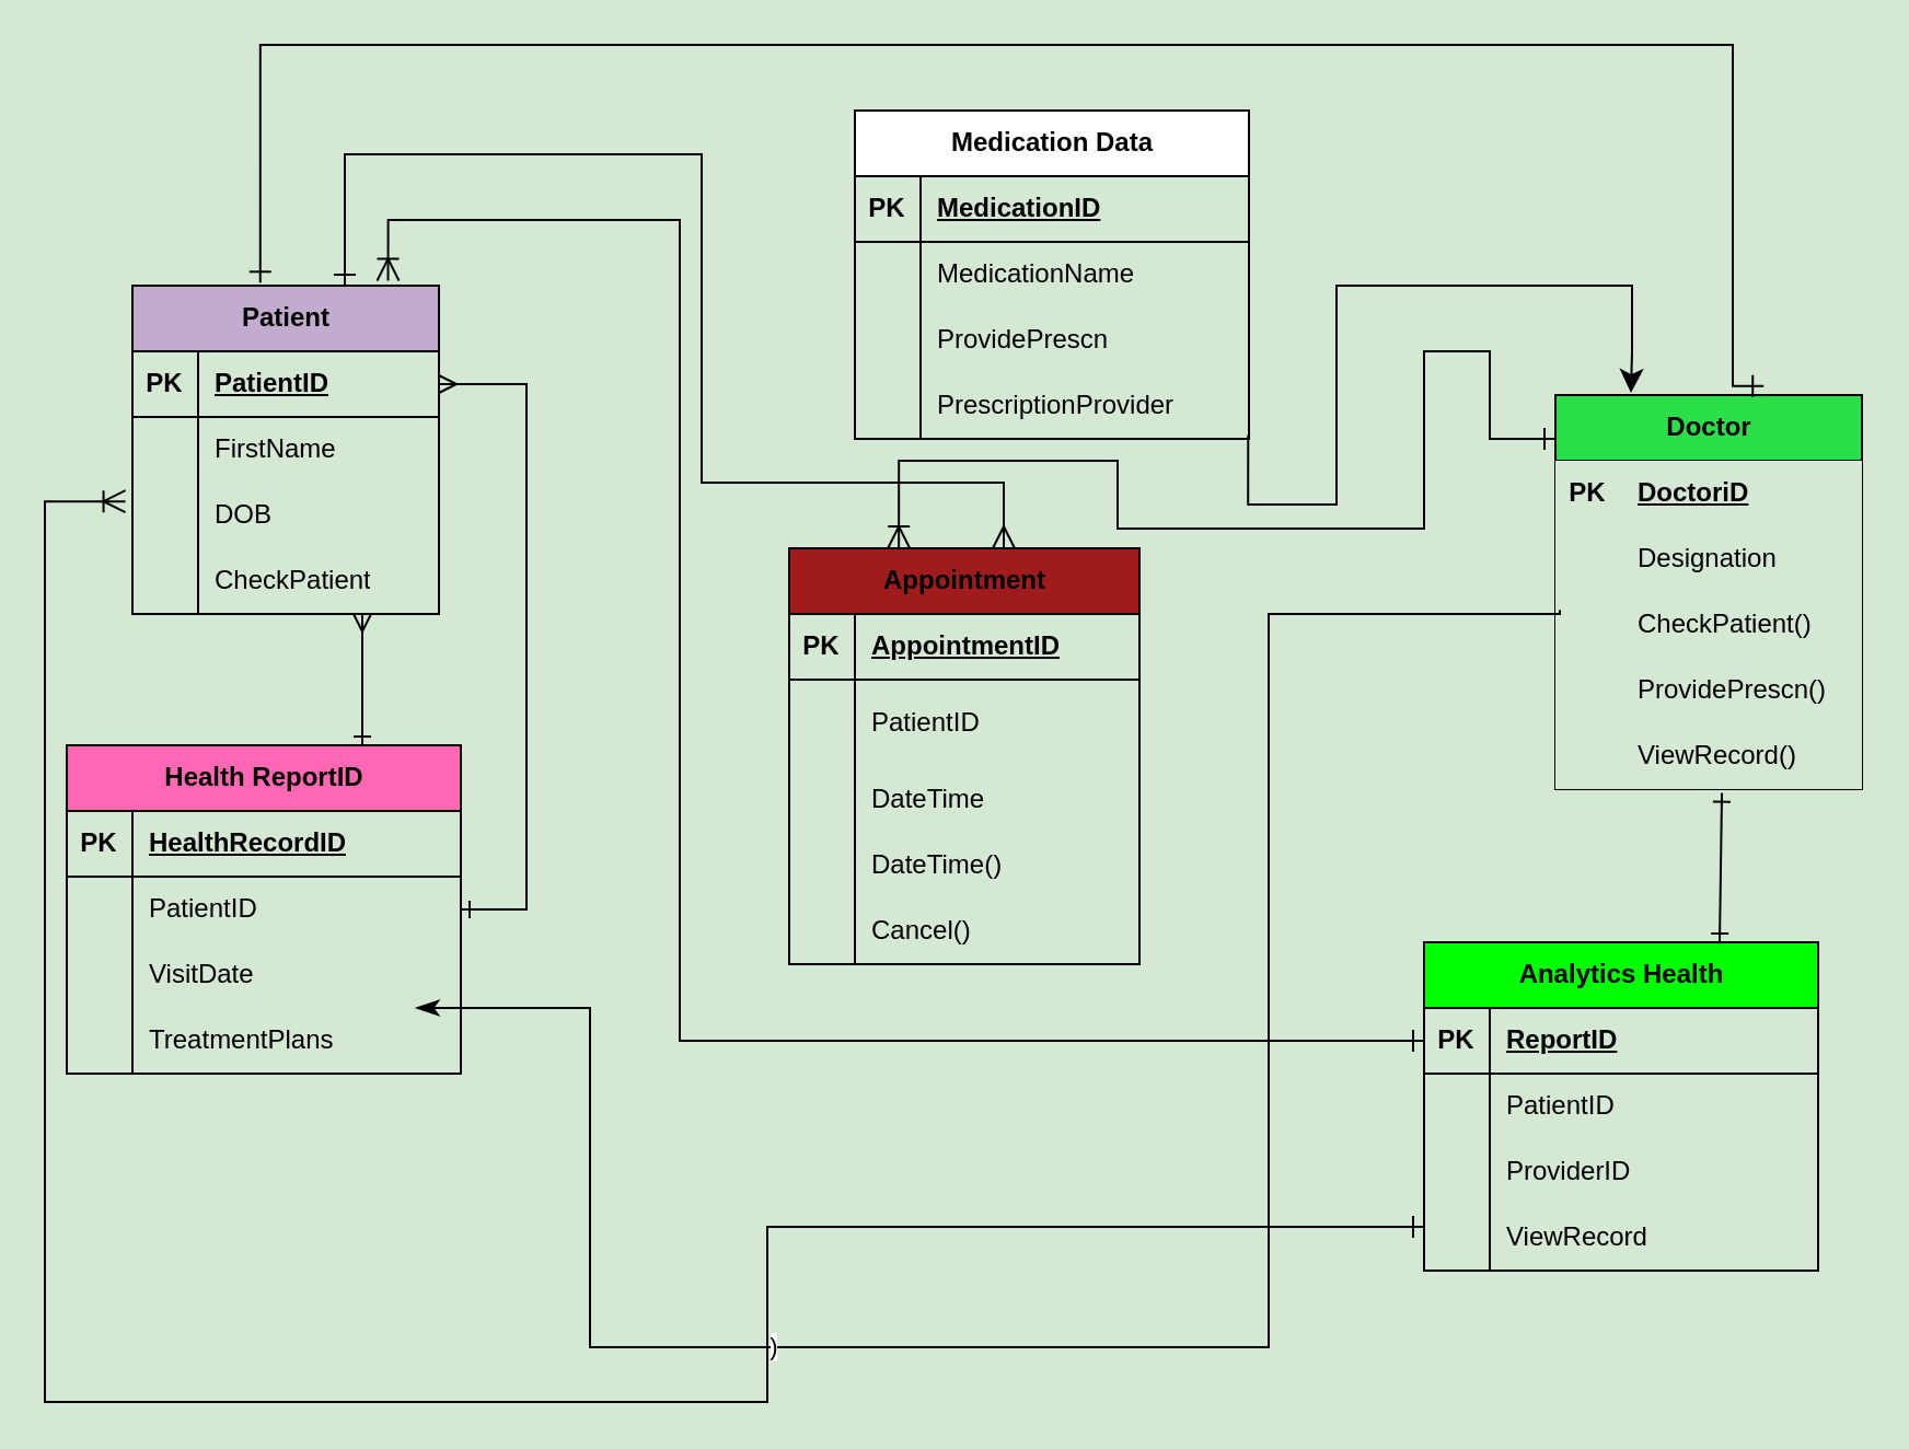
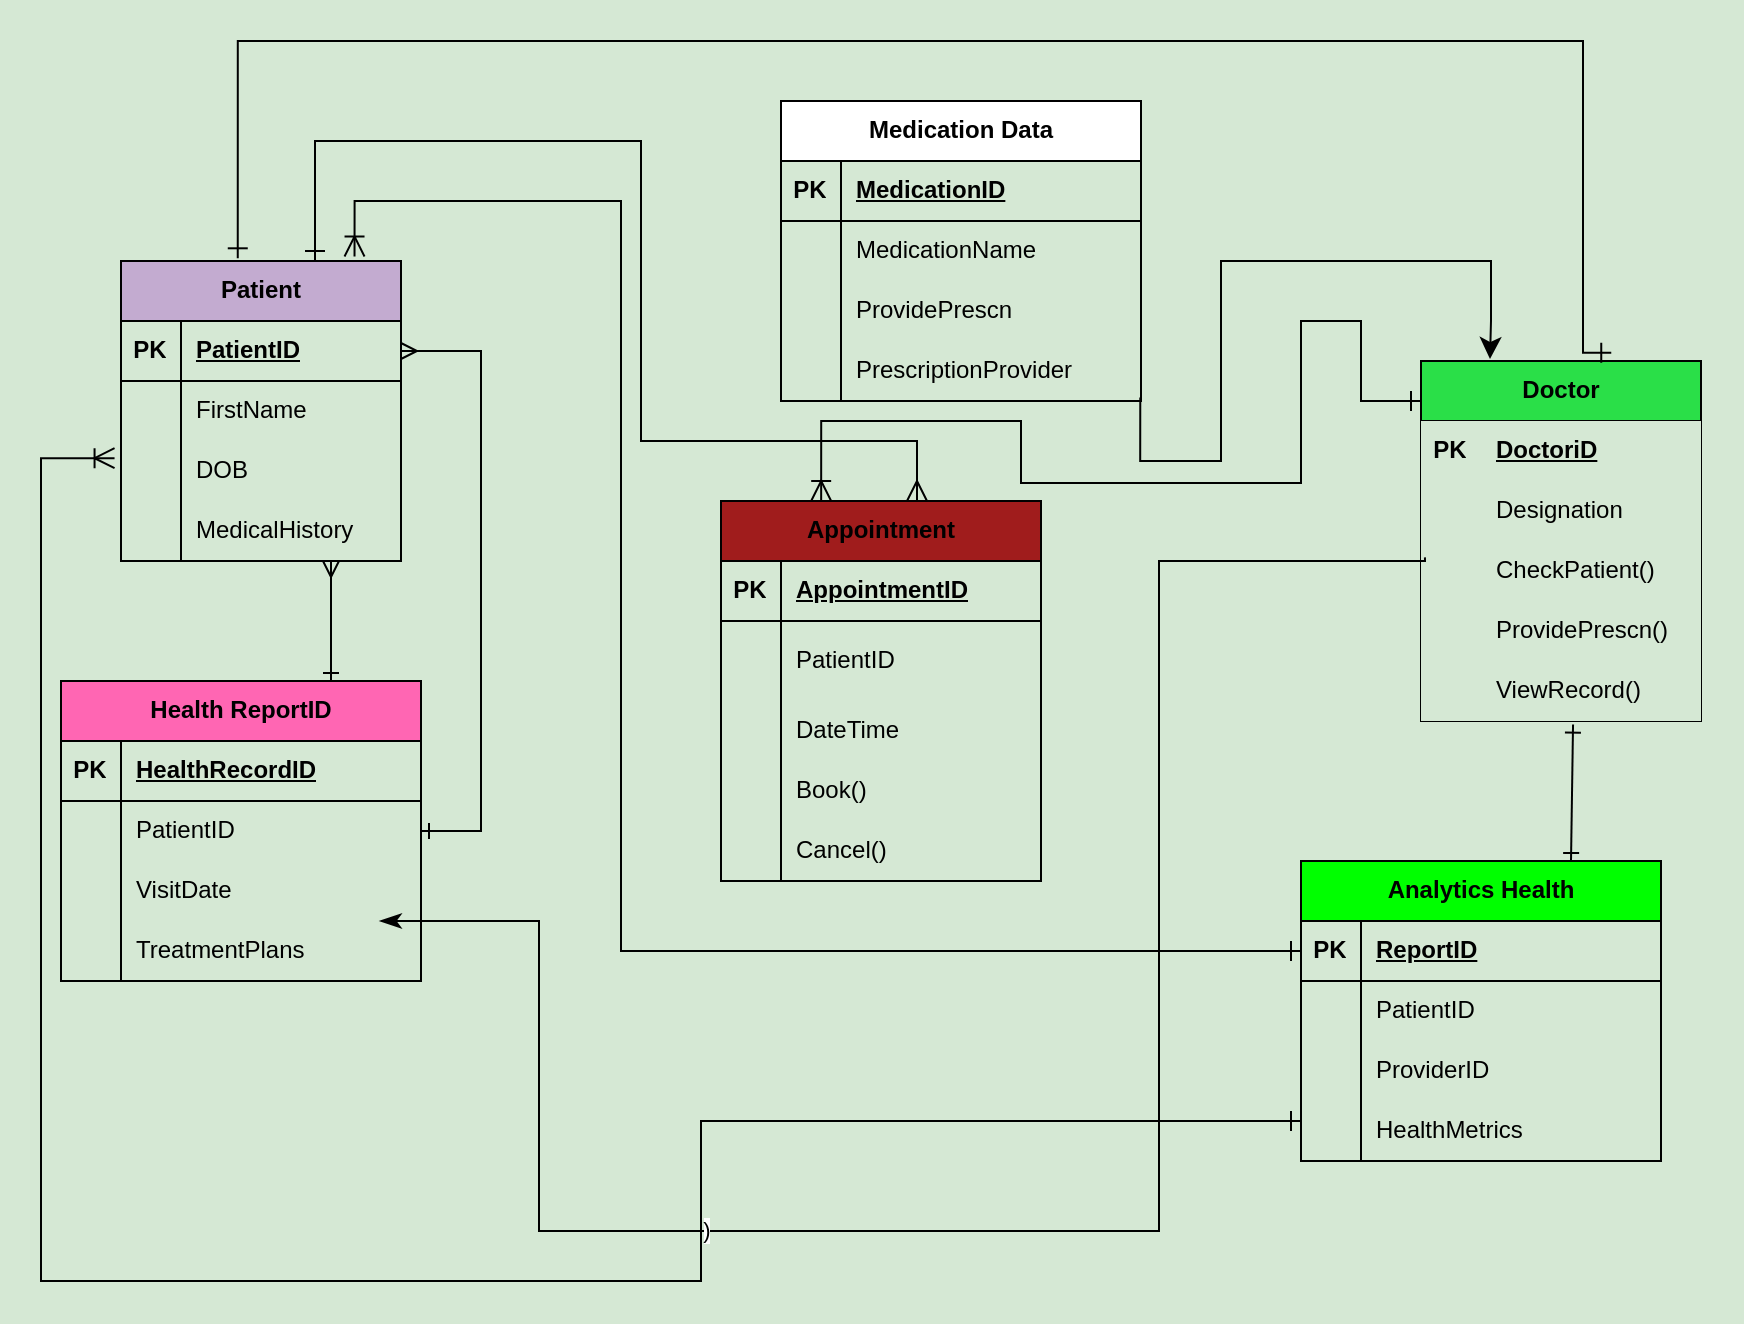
- <mxCell id="14" value="CheckPatient&lt;br&gt;" style="shape=partialRectangle;connectable=0;fillColor=none;top=0;left=0;bottom=0;right=0;align=left;spacingLeft=6;overflow=hidden;whiteSpace=wrap;html=1;" parent="12" vertex="1"><mxGeometry x="30" width="110" height="30" as="geometry"><mxRectangle width="110" height="30" as="alternateBounds" /></mxGeometry></mxCell>
+ <mxCell id="14" value="MedicalHistory&lt;br&gt;" style="shape=partialRectangle;connectable=0;fillColor=none;top=0;left=0;bottom=0;right=0;align=left;spacingLeft=6;overflow=hidden;whiteSpace=wrap;html=1;" parent="12" vertex="1"><mxGeometry x="30" width="110" height="30" as="geometry"><mxRectangle width="110" height="30" as="alternateBounds" /></mxGeometry></mxCell>
- <mxCell id="41" value="DateTime()" style="shape=partialRectangle;connectable=0;fillColor=none;top=0;left=0;bottom=0;right=0;align=left;spacingLeft=6;overflow=hidden;whiteSpace=wrap;html=1;" parent="39" vertex="1"><mxGeometry x="30" width="130" height="30" as="geometry"><mxRectangle width="130" height="30" as="alternateBounds" /></mxGeometry></mxCell>
+ <mxCell id="41" value="Book()" style="shape=partialRectangle;connectable=0;fillColor=none;top=0;left=0;bottom=0;right=0;align=left;spacingLeft=6;overflow=hidden;whiteSpace=wrap;html=1;" parent="39" vertex="1"><mxGeometry x="30" width="130" height="30" as="geometry"><mxRectangle width="130" height="30" as="alternateBounds" /></mxGeometry></mxCell>
- <mxCell id="73" value="ViewRecord&lt;br&gt;" style="shape=partialRectangle;connectable=0;fillColor=none;top=0;left=0;bottom=0;right=0;align=left;spacingLeft=6;overflow=hidden;whiteSpace=wrap;html=1;" parent="71" vertex="1"><mxGeometry x="30" width="150" height="30" as="geometry"><mxRectangle width="150" height="30" as="alternateBounds" /></mxGeometry></mxCell>
+ <mxCell id="73" value="HealthMetrics&lt;br&gt;" style="shape=partialRectangle;connectable=0;fillColor=none;top=0;left=0;bottom=0;right=0;align=left;spacingLeft=6;overflow=hidden;whiteSpace=wrap;html=1;" parent="71" vertex="1"><mxGeometry x="30" width="150" height="30" as="geometry"><mxRectangle width="150" height="30" as="alternateBounds" /></mxGeometry></mxCell>
